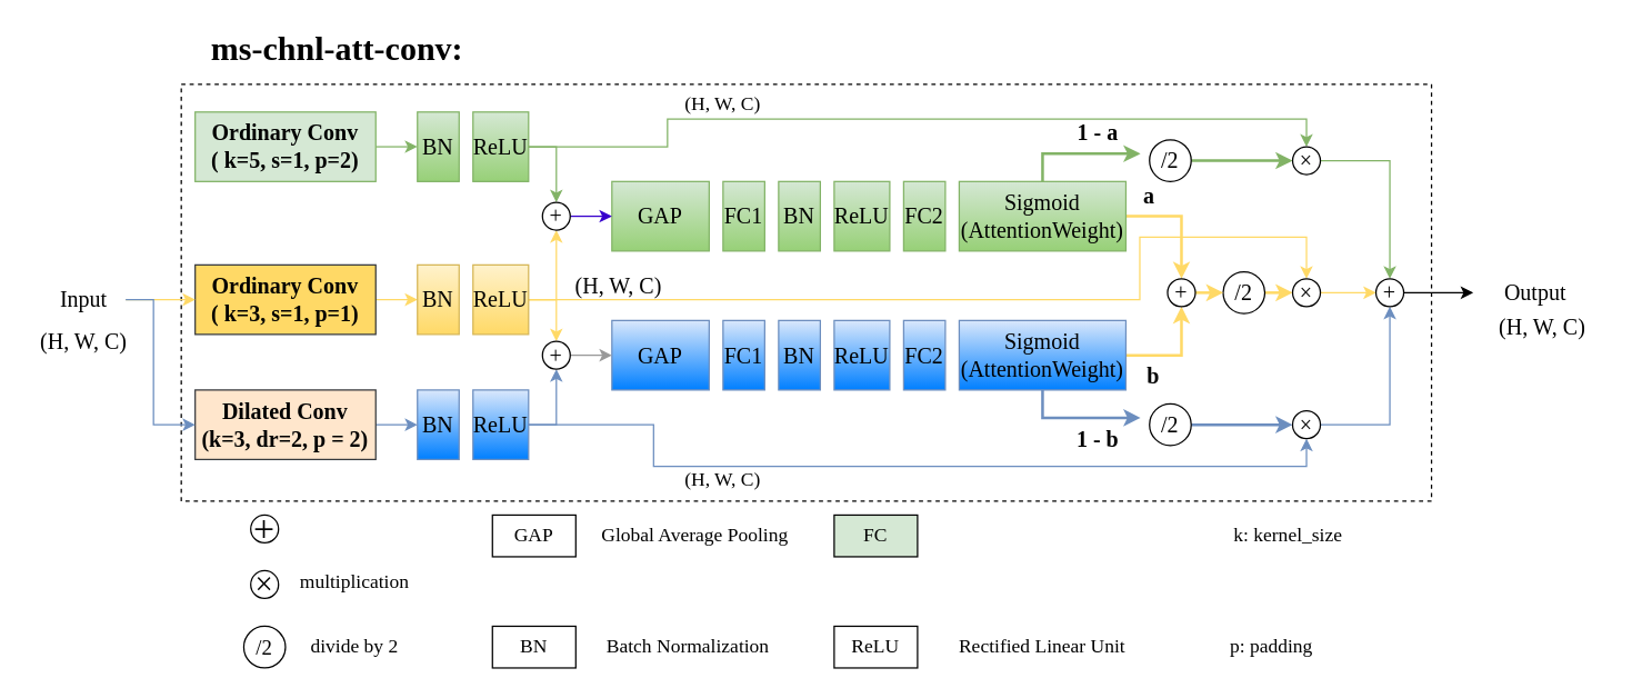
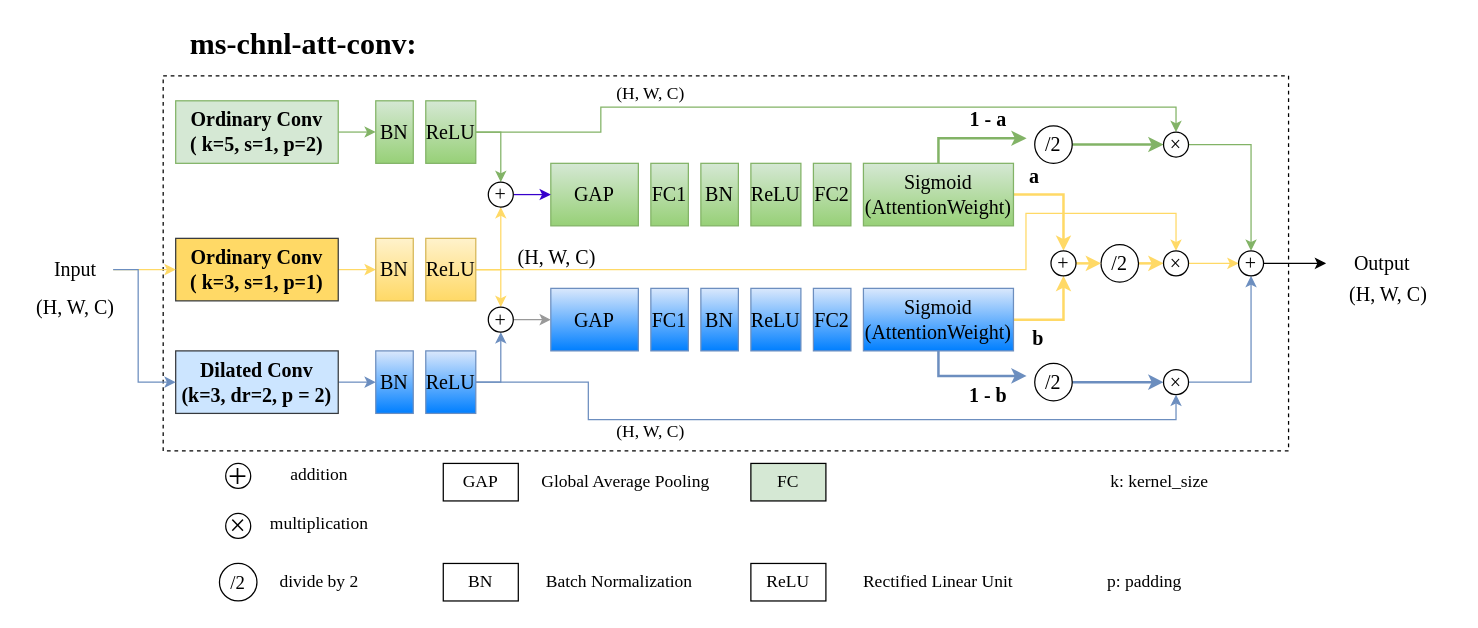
- <mxCell id="12" value="Dilated Conv&lt;br style=&quot;font-size: 16px;&quot;&gt;(k=3, dr=2, p = 2)" style="rounded=0;whiteSpace=wrap;html=1;fontFamily=Times New Roman;fontSize=16;fillColor=#ffe6cc;strokeColor=#36393d;fontStyle=1;" parent="1" vertex="1"><mxGeometry x="140" y="280" width="130" height="50" as="geometry" /></mxCell>
+ <mxCell id="12" value="Dilated Conv&lt;br style=&quot;font-size: 16px;&quot;&gt;(k=3, dr=2, p = 2)" style="rounded=0;whiteSpace=wrap;html=1;fontFamily=Times New Roman;fontSize=16;fillColor=#cce5ff;strokeColor=#36393d;fontStyle=1" parent="1" vertex="1"><mxGeometry x="140" y="280" width="130" height="50" as="geometry" /></mxCell>
+ <mxCell id="77" value="addition" style="text;html=1;strokeColor=none;fillColor=none;align=center;verticalAlign=middle;whiteSpace=wrap;rounded=0;fontFamily=Times New Roman;fontSize=14;" parent="1" vertex="1"><mxGeometry x="225" y="365" width="60" height="30" as="geometry" /></mxCell>
